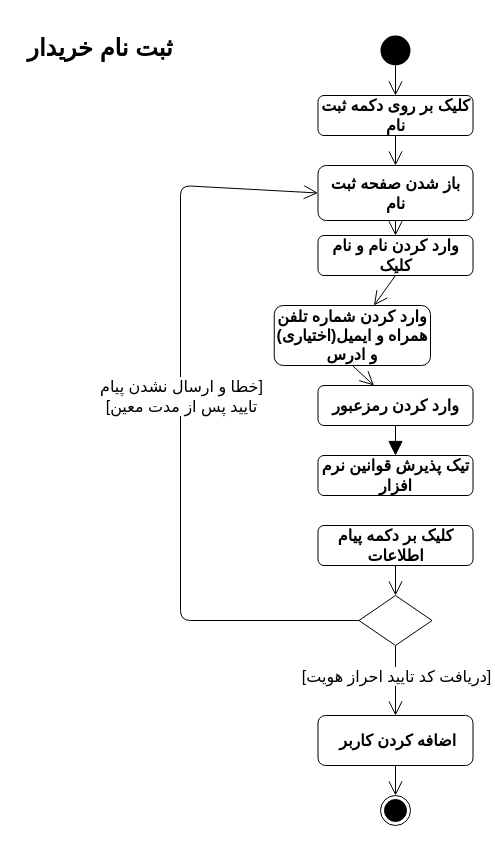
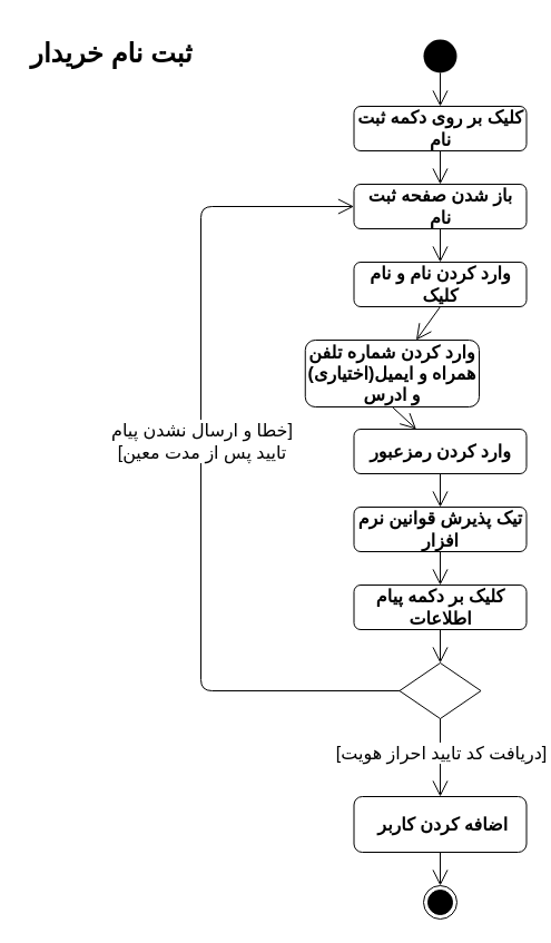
- <mxCell id="6" value="باز شدن صفحه ثبت نام" style="shape=rect;html=1;rounded=1;whiteSpace=wrap;align=center;fontStyle=1;fontSize=16;" parent="1" vertex="1"><mxGeometry x="317.5" y="165" width="155" height="55" as="geometry" /></mxCell>
+ <mxCell id="6" value="باز شدن صفحه ثبت نام" style="shape=rect;html=1;rounded=1;whiteSpace=wrap;align=center;fontStyle=1;fontSize=16;" parent="1" vertex="1"><mxGeometry x="317.5" y="165" width="155" height="40" as="geometry" /></mxCell>
- <mxCell id="13" value="" style="endArrow=block;endFill=1;endSize=12;html=1;fontSize=15;exitX=0.5;exitY=1;exitDx=0;exitDy=0;exitPerimeter=0;" parent="1" source="12" target="14" edge="1"><mxGeometry width="160" relative="1" as="geometry"><mxPoint x="395" y="435" as="sourcePoint" /><mxPoint x="387.5" y="485" as="targetPoint" /></mxGeometry></mxCell>
+ <mxCell id="13" value="" style="endArrow=open;endFill=1;endSize=12;html=1;fontSize=15;exitX=0.5;exitY=1;exitDx=0;exitDy=0;exitPerimeter=0;" parent="1" source="12" target="14" edge="1"><mxGeometry width="160" relative="1" as="geometry"><mxPoint x="395" y="435" as="sourcePoint" /><mxPoint x="387.5" y="485" as="targetPoint" /></mxGeometry></mxCell>
+ <mxCell id="15" value="" style="endArrow=open;endFill=1;endSize=12;html=1;fontSize=15;exitX=0.5;exitY=1;exitDx=0;exitDy=0;" parent="1" source="14" target="16" edge="1"><mxGeometry width="160" relative="1" as="geometry"><mxPoint x="391.25" y="505" as="sourcePoint" /><mxPoint x="383.75" y="565" as="targetPoint" /></mxGeometry></mxCell>
